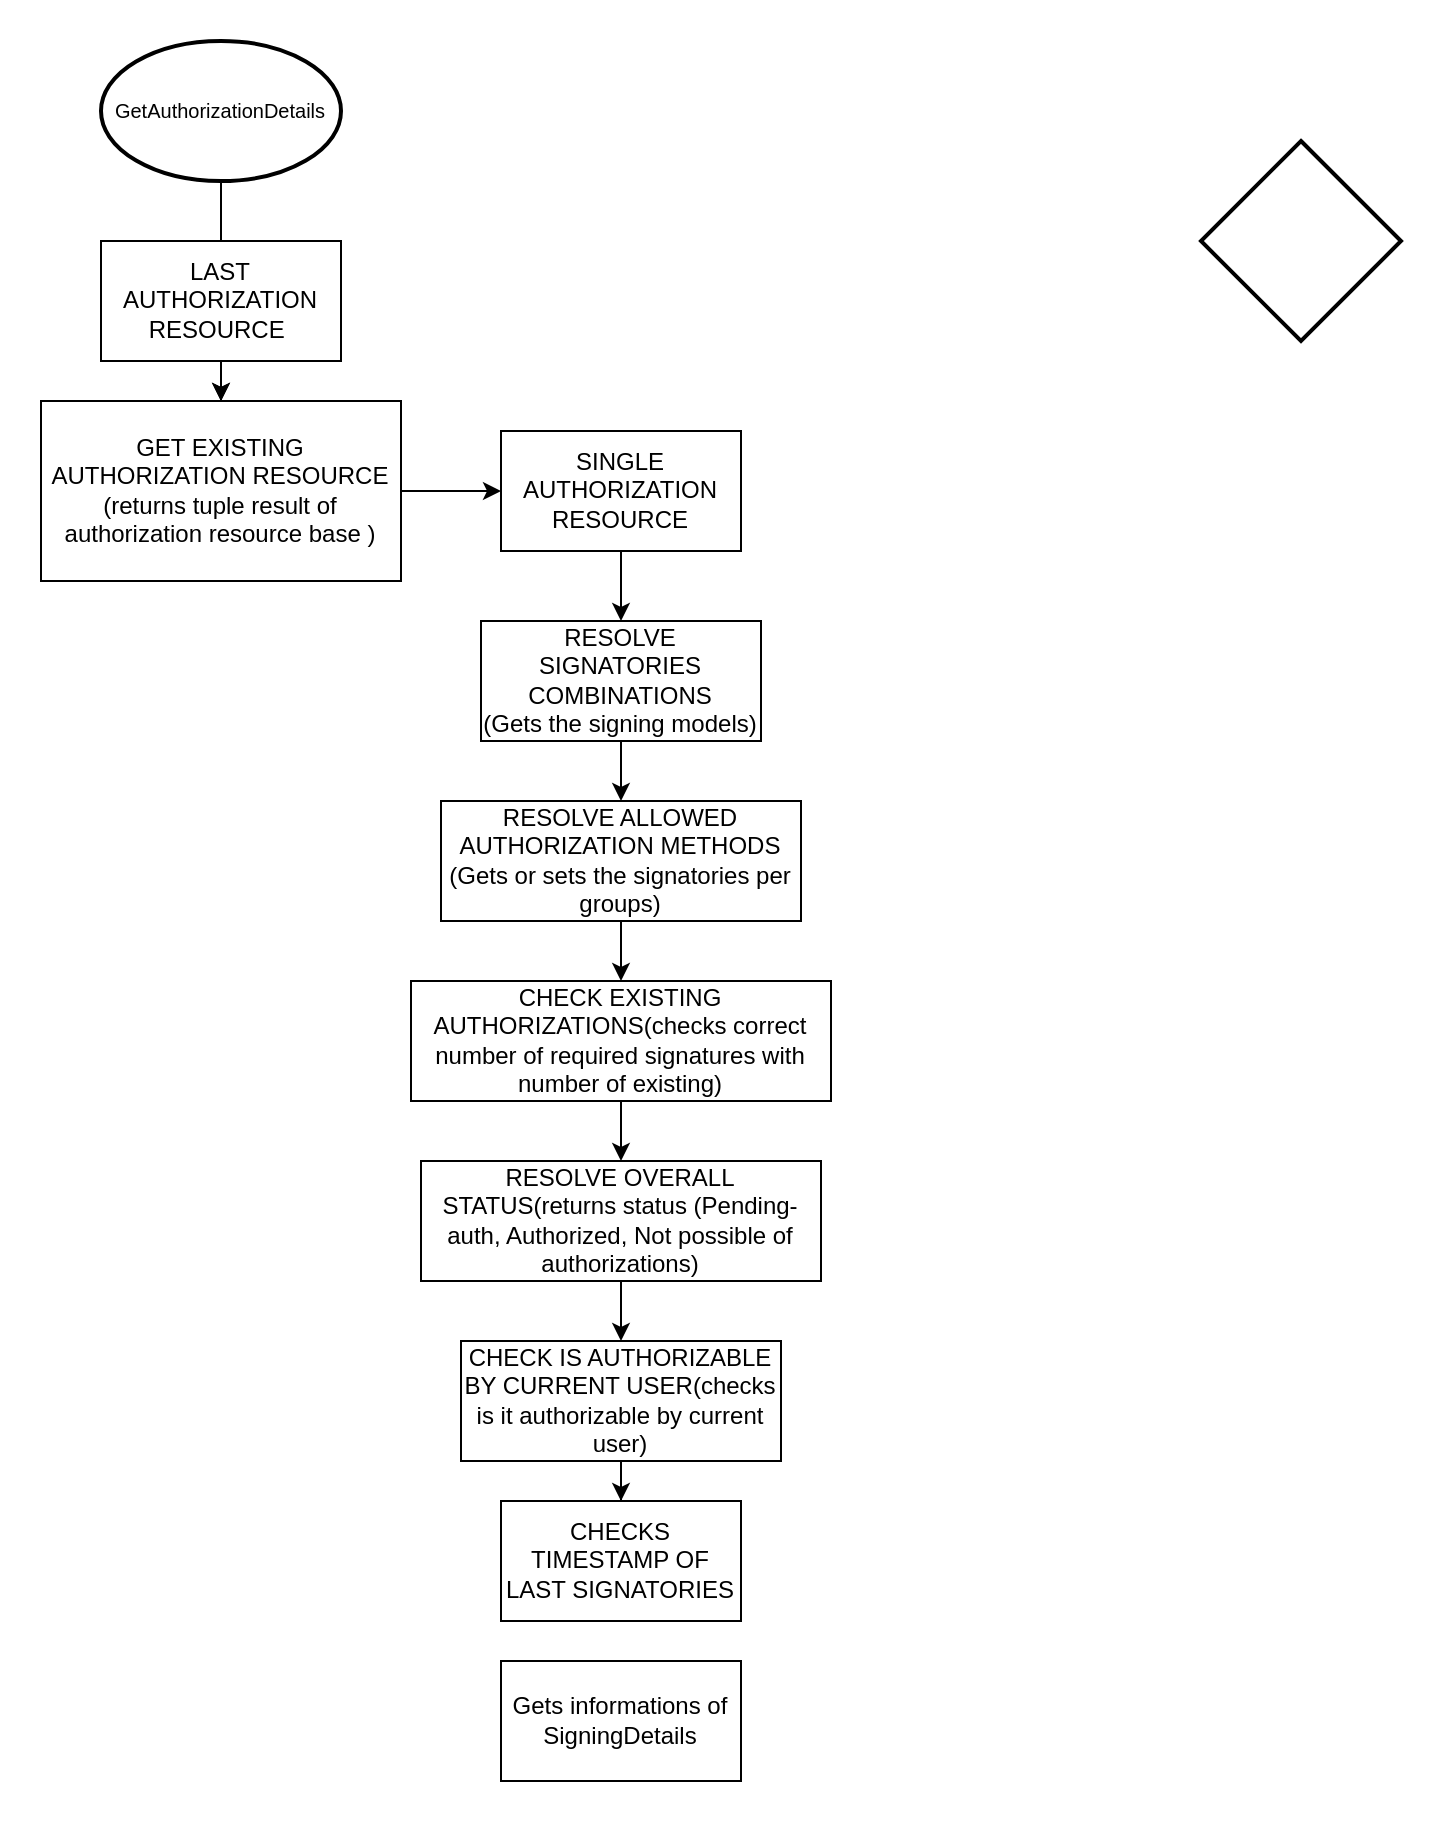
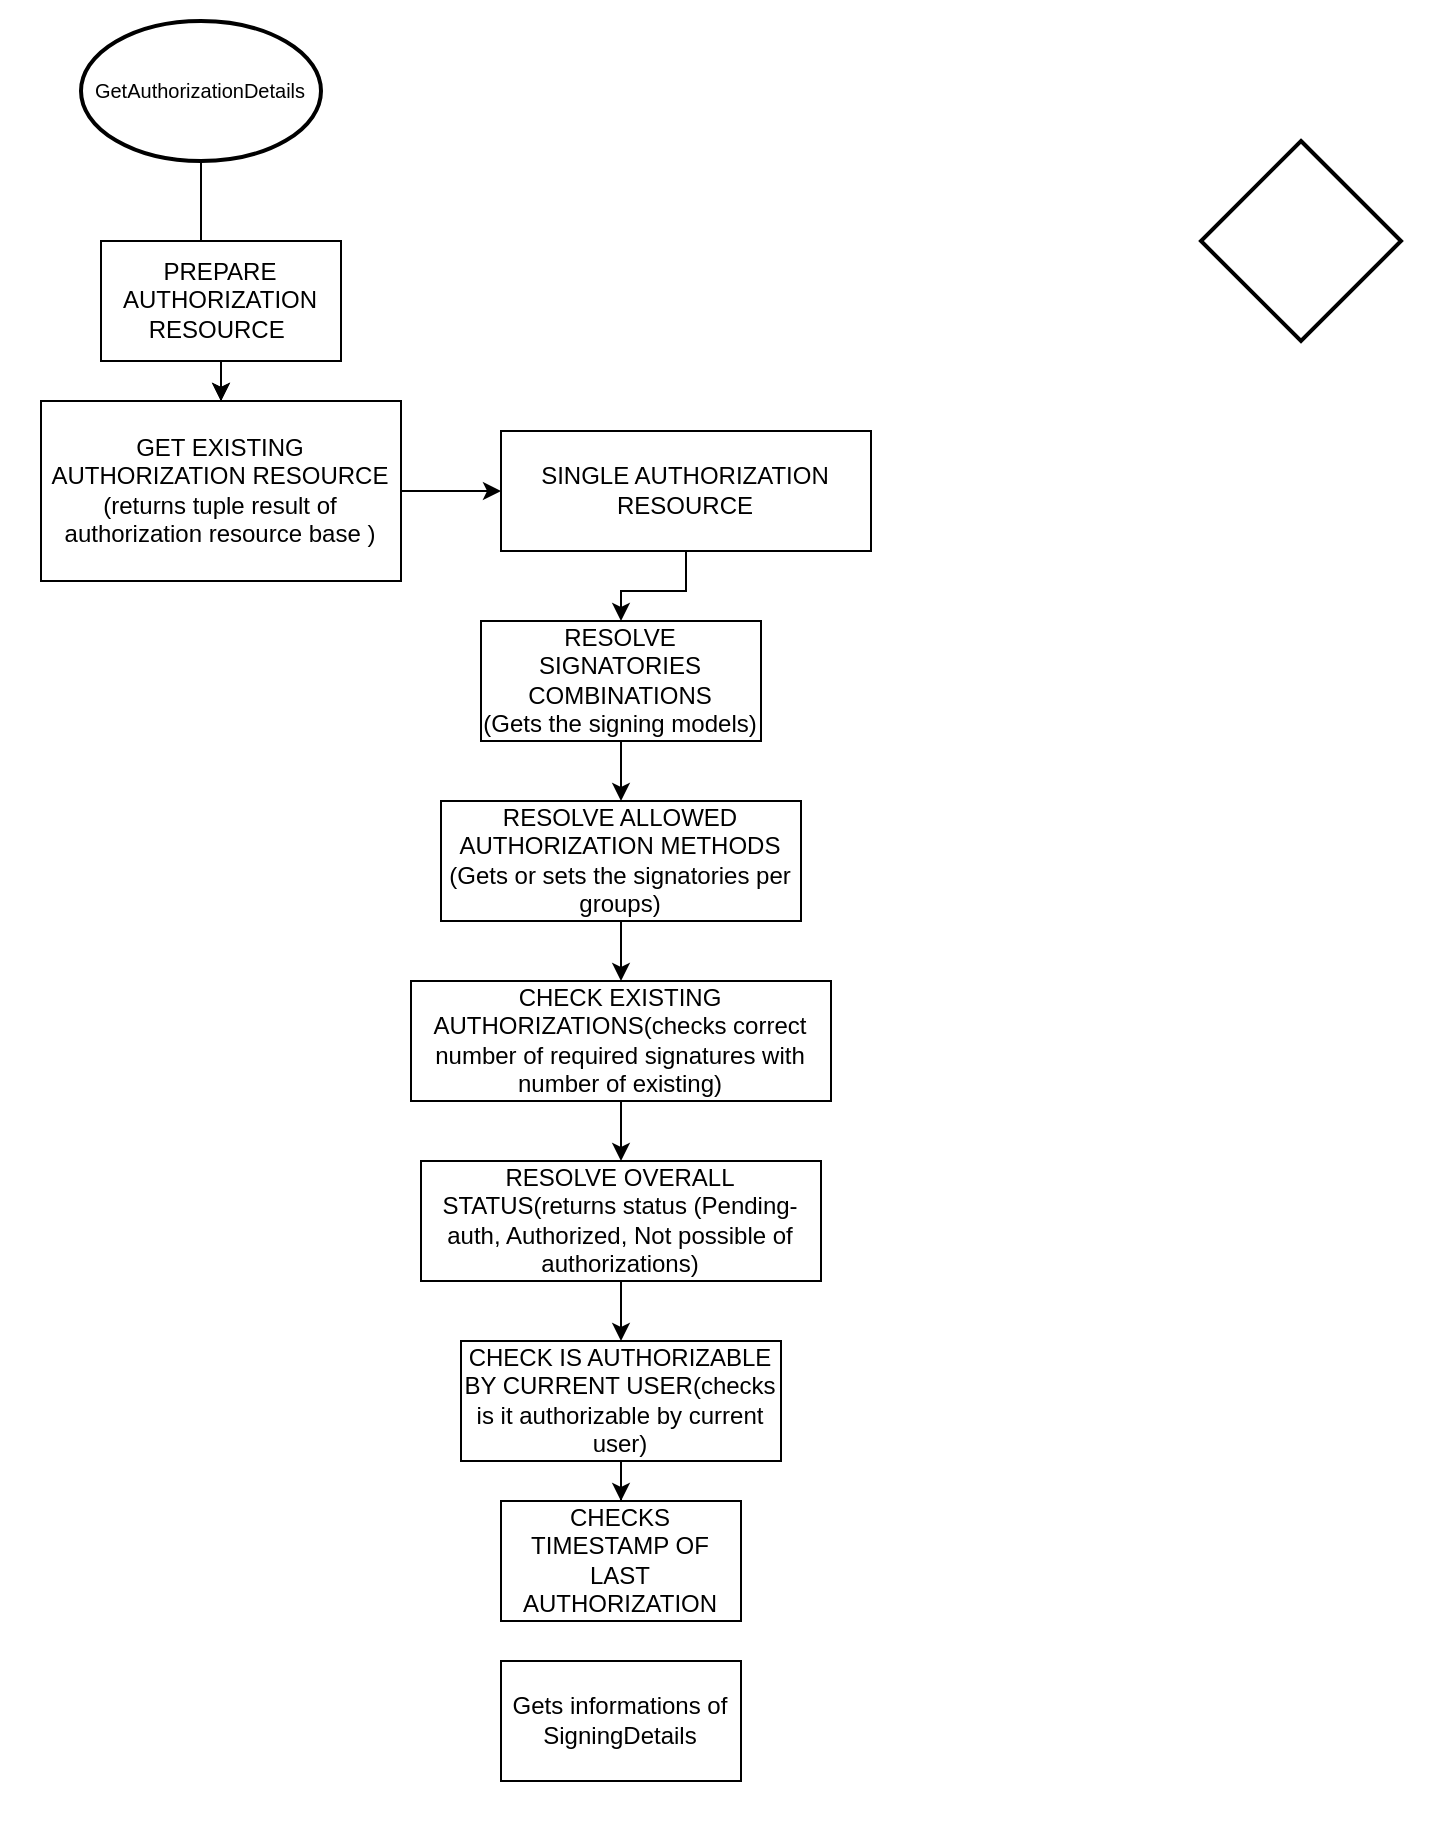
- <mxCell id="3" value="&lt;font style=&quot;font-size: 10px&quot;&gt;GetAuthorizationDetails&lt;/font&gt;" style="strokeWidth=2;html=1;shape=mxgraph.flowchart.start_1;whiteSpace=wrap;" vertex="1" parent="1"><mxGeometry x="50" y="20" width="120" height="70" as="geometry" /></mxCell>
+ <mxCell id="3" value="&lt;font style=&quot;font-size: 10px&quot;&gt;GetAuthorizationDetails&lt;/font&gt;" style="strokeWidth=2;html=1;shape=mxgraph.flowchart.start_1;whiteSpace=wrap;" vertex="1" parent="1"><mxGeometry x="40" y="10" width="120" height="70" as="geometry" /></mxCell>
- <mxCell id="5" value="LAST AUTHORIZATION RESOURCE&amp;nbsp;" style="rounded=0;whiteSpace=wrap;html=1;" vertex="1" parent="1"><mxGeometry x="50" y="120" width="120" height="60" as="geometry" /></mxCell>
+ <mxCell id="5" value="PREPARE AUTHORIZATION RESOURCE&amp;nbsp;" style="rounded=0;whiteSpace=wrap;html=1;" vertex="1" parent="1"><mxGeometry x="50" y="120" width="120" height="60" as="geometry" /></mxCell>
- <mxCell id="9" value="SINGLE AUTHORIZATION RESOURCE" style="rounded=0;whiteSpace=wrap;html=1;" vertex="1" parent="1"><mxGeometry x="250" y="215" width="120" height="60" as="geometry" /></mxCell>
+ <mxCell id="9" value="SINGLE AUTHORIZATION RESOURCE" style="rounded=0;whiteSpace=wrap;html=1;" vertex="1" parent="1"><mxGeometry x="250" y="215" width="185" height="60" as="geometry" /></mxCell>
- <mxCell id="21" value="CHECKS TIMESTAMP OF LAST SIGNATORIES" style="rounded=0;whiteSpace=wrap;html=1;" vertex="1" parent="1"><mxGeometry x="250" y="750" width="120" height="60" as="geometry" /></mxCell>
+ <mxCell id="21" value="CHECKS TIMESTAMP OF LAST AUTHORIZATION" style="rounded=0;whiteSpace=wrap;html=1;" vertex="1" parent="1"><mxGeometry x="250" y="750" width="120" height="60" as="geometry" /></mxCell>
